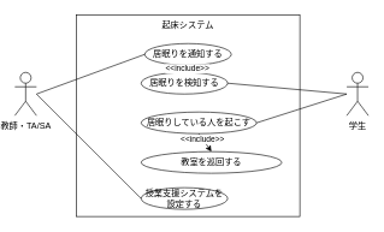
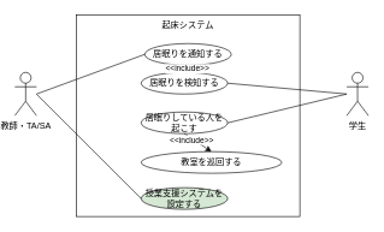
- <mxCell id="7" value="居眠りしている人を起こす" style="ellipse;whiteSpace=wrap;html=1;" vertex="1" parent="1"><mxGeometry x="195" y="155" width="160" height="30" as="geometry" /></mxCell>
+ <mxCell id="7" value="居眠りしている人を起こす" style="ellipse;whiteSpace=wrap;html=1;" vertex="1" parent="1"><mxGeometry x="195" y="155" width="120" height="30" as="geometry" /></mxCell>
- <mxCell id="13" value="授業支援システムを設定する" style="ellipse;whiteSpace=wrap;html=1;" vertex="1" parent="1"><mxGeometry x="195" y="260" width="120" height="30" as="geometry" /></mxCell>
+ <mxCell id="13" value="授業支援システムを設定する" style="ellipse;whiteSpace=wrap;html=1;fillColor=#d5e8d4;" vertex="1" parent="1"><mxGeometry x="195" y="260" width="120" height="30" as="geometry" /></mxCell>
